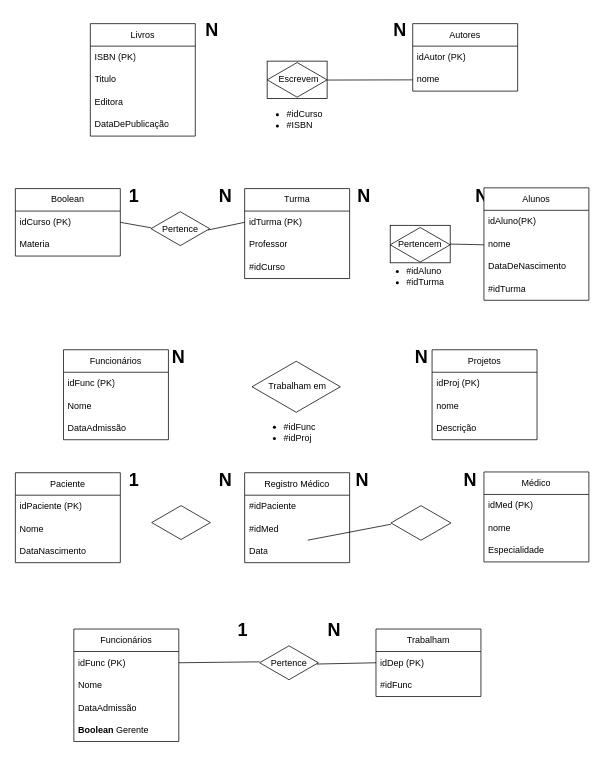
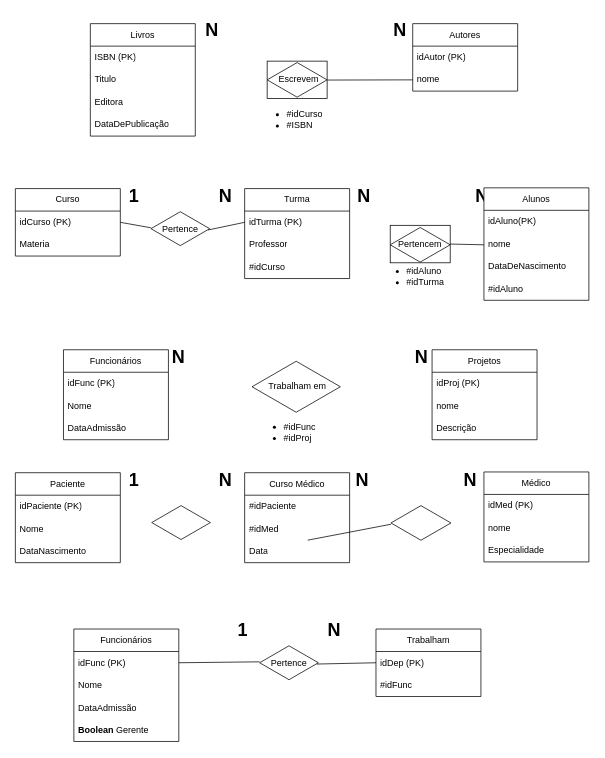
- <mxCell id="10" value="Boolean" style="swimlane;fontStyle=0;childLayout=stackLayout;horizontal=1;startSize=30;horizontalStack=0;resizeParent=1;resizeParentMax=0;resizeLast=0;collapsible=1;marginBottom=0;whiteSpace=wrap;html=1;" vertex="1" parent="1"><mxGeometry x="20" y="251" width="140" height="90" as="geometry"><mxRectangle x="140" y="170" width="130" height="30" as="alternateBounds" /></mxGeometry></mxCell>
+ <mxCell id="10" value="Curso" style="swimlane;fontStyle=0;childLayout=stackLayout;horizontal=1;startSize=30;horizontalStack=0;resizeParent=1;resizeParentMax=0;resizeLast=0;collapsible=1;marginBottom=0;whiteSpace=wrap;html=1;" vertex="1" parent="1"><mxGeometry x="20" y="251" width="140" height="90" as="geometry"><mxRectangle x="140" y="170" width="130" height="30" as="alternateBounds" /></mxGeometry></mxCell>
- <mxCell id="46" value="#idTurma" style="text;strokeColor=none;fillColor=none;align=left;verticalAlign=middle;spacingLeft=4;spacingRight=4;overflow=hidden;points=[[0,0.5],[1,0.5]];portConstraint=eastwest;rotatable=0;whiteSpace=wrap;html=1;" vertex="1" parent="42"><mxGeometry y="120" width="140" height="30" as="geometry" /></mxCell>
+ <mxCell id="46" value="#idAluno" style="text;strokeColor=none;fillColor=none;align=left;verticalAlign=middle;spacingLeft=4;spacingRight=4;overflow=hidden;points=[[0,0.5],[1,0.5]];portConstraint=eastwest;rotatable=0;whiteSpace=wrap;html=1;" vertex="1" parent="42"><mxGeometry y="120" width="140" height="30" as="geometry" /></mxCell>
- <mxCell id="49" value="Registro Médico" style="swimlane;fontStyle=0;childLayout=stackLayout;horizontal=1;startSize=30;horizontalStack=0;resizeParent=1;resizeParentMax=0;resizeLast=0;collapsible=1;marginBottom=0;whiteSpace=wrap;html=1;" vertex="1" parent="1"><mxGeometry x="325.84" y="630" width="140" height="120" as="geometry" /></mxCell>
+ <mxCell id="49" value="Curso Médico" style="swimlane;fontStyle=0;childLayout=stackLayout;horizontal=1;startSize=30;horizontalStack=0;resizeParent=1;resizeParentMax=0;resizeLast=0;collapsible=1;marginBottom=0;whiteSpace=wrap;html=1;" vertex="1" parent="1"><mxGeometry x="325.84" y="630" width="140" height="120" as="geometry" /></mxCell>
